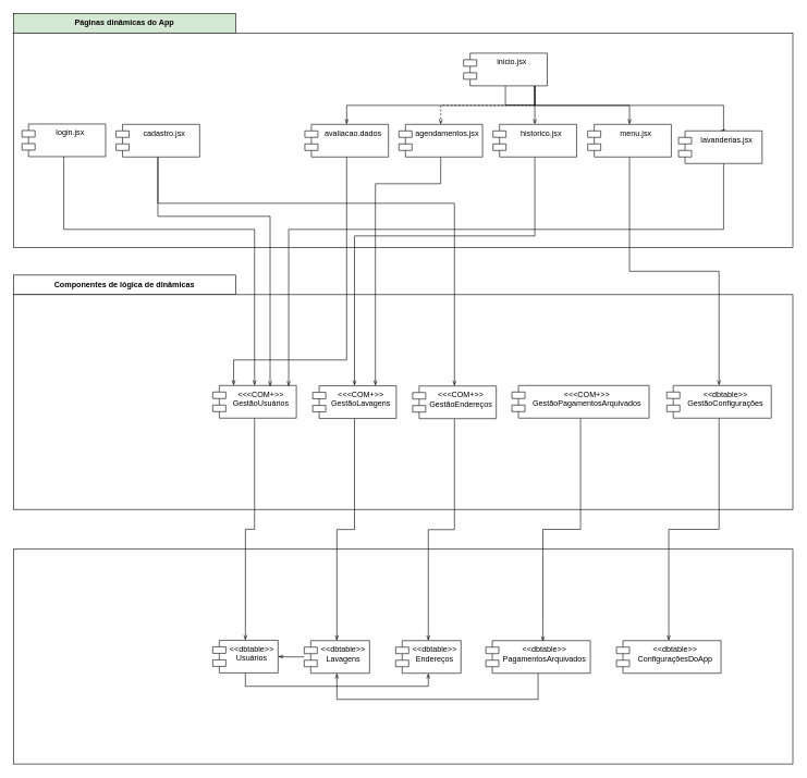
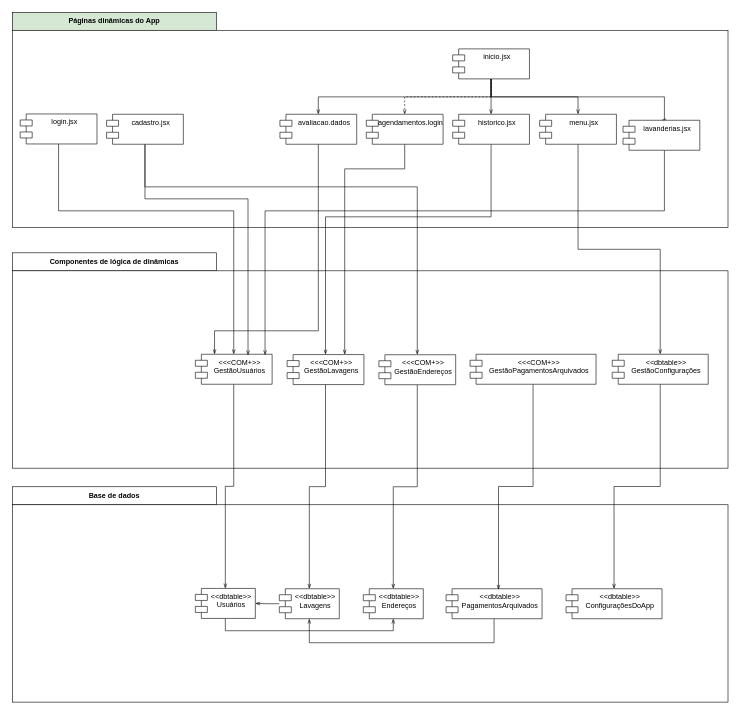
- <mxCell id="31" value="inicio.jsx" style="shape=module;align=left;spacingLeft=20;align=center;verticalAlign=top;" vertex="1" parent="1"><mxGeometry x="709" y="81" width="128" height="50" as="geometry" /></mxCell>
+ <mxCell id="31" value="inicio.jsx" style="shape=module;align=left;spacingLeft=20;align=center;verticalAlign=top;" vertex="1" parent="1"><mxGeometry x="754" y="81" width="128" height="50" as="geometry" /></mxCell>
- <mxCell id="33" value="agendamentos.jsx" style="shape=module;align=left;spacingLeft=20;align=center;verticalAlign=top;" vertex="1" parent="1"><mxGeometry x="610" y="190" width="128" height="50" as="geometry" /></mxCell>
+ <mxCell id="33" value="agendamentos.login" style="shape=module;align=left;spacingLeft=20;align=center;verticalAlign=top;" vertex="1" parent="1"><mxGeometry x="610" y="190" width="128" height="50" as="geometry" /></mxCell>
+ <mxCell id="4" value="&lt;b&gt;Base de dados&lt;/b&gt;" style="rounded=0;whiteSpace=wrap;html=1;" vertex="1" parent="1"><mxGeometry x="20" y="811" width="340" height="30" as="geometry" /></mxCell>
